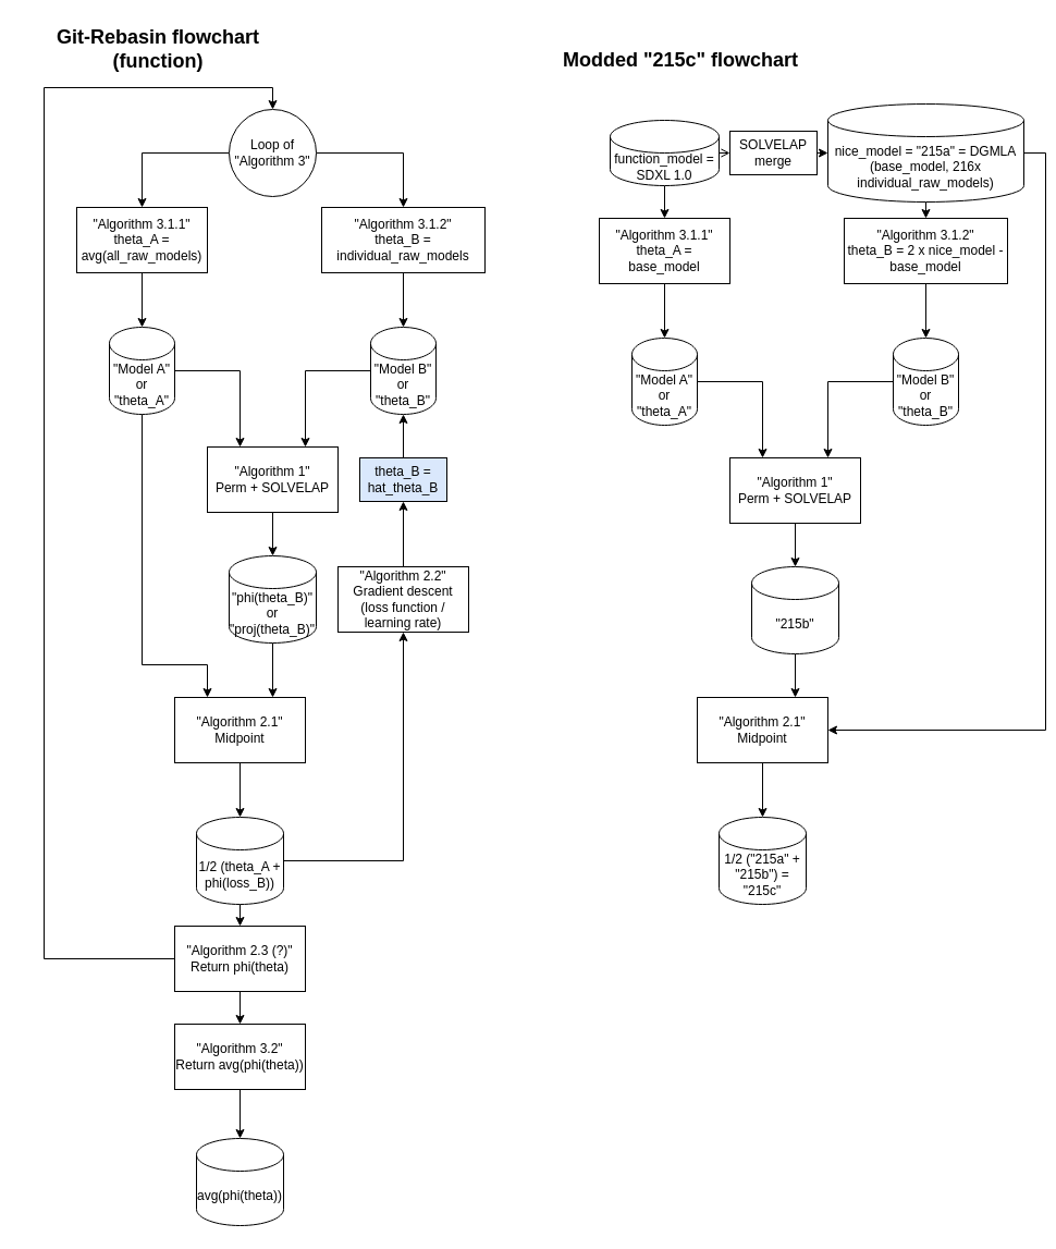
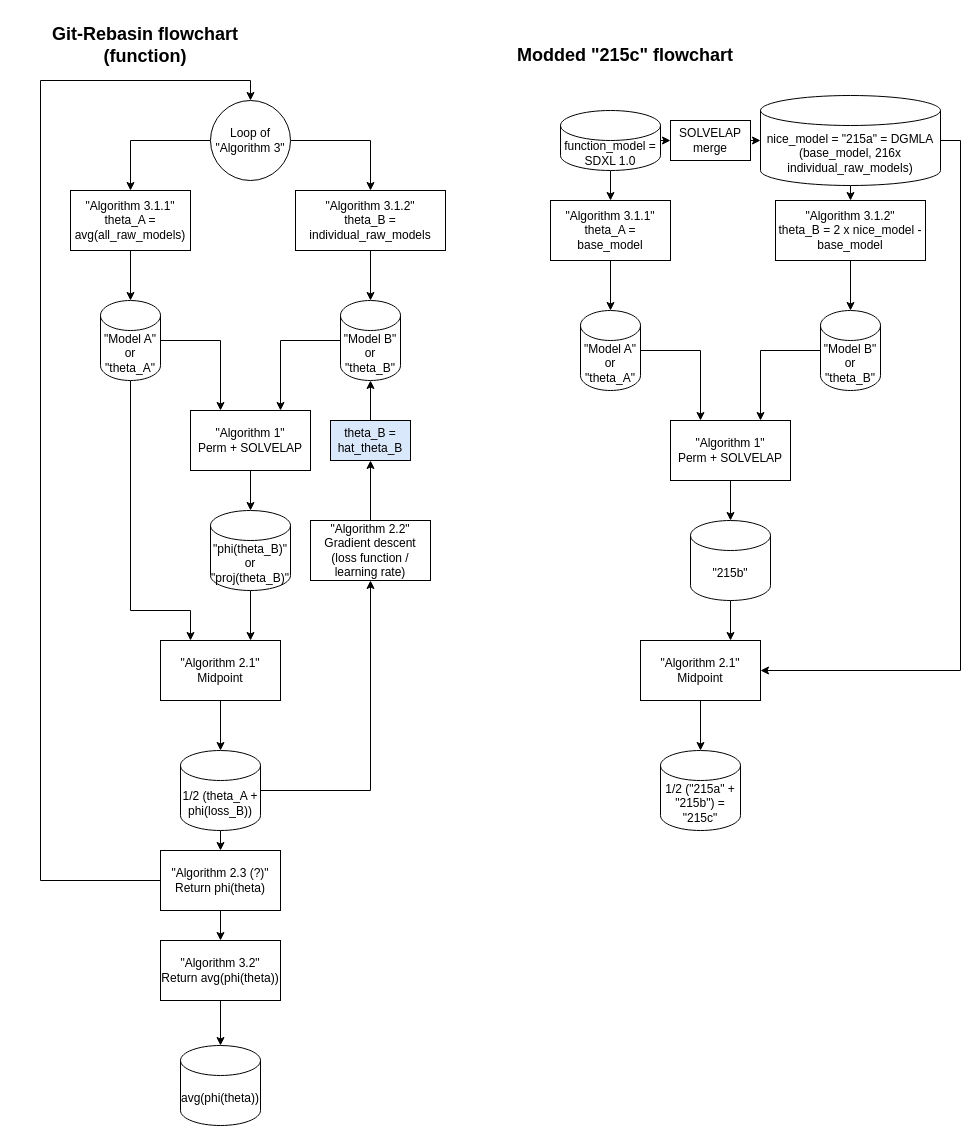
- <mxCell id="51" style="edgeStyle=orthogonalEdgeStyle;rounded=0;orthogonalLoop=1;jettySize=auto;html=1;exitX=1;exitY=0.5;exitDx=0;exitDy=0;exitPerimeter=0;entryX=0;entryY=0.5;entryDx=0;entryDy=0;endArrow=open;" edge="1" parent="1" source="52" target="56"><mxGeometry relative="1" as="geometry" /></mxCell>
+ <mxCell id="51" style="edgeStyle=orthogonalEdgeStyle;rounded=0;orthogonalLoop=1;jettySize=auto;html=1;exitX=1;exitY=0.5;exitDx=0;exitDy=0;exitPerimeter=0;entryX=0;entryY=0.5;entryDx=0;entryDy=0;" edge="1" parent="1" source="52" target="56"><mxGeometry relative="1" as="geometry" /></mxCell>
